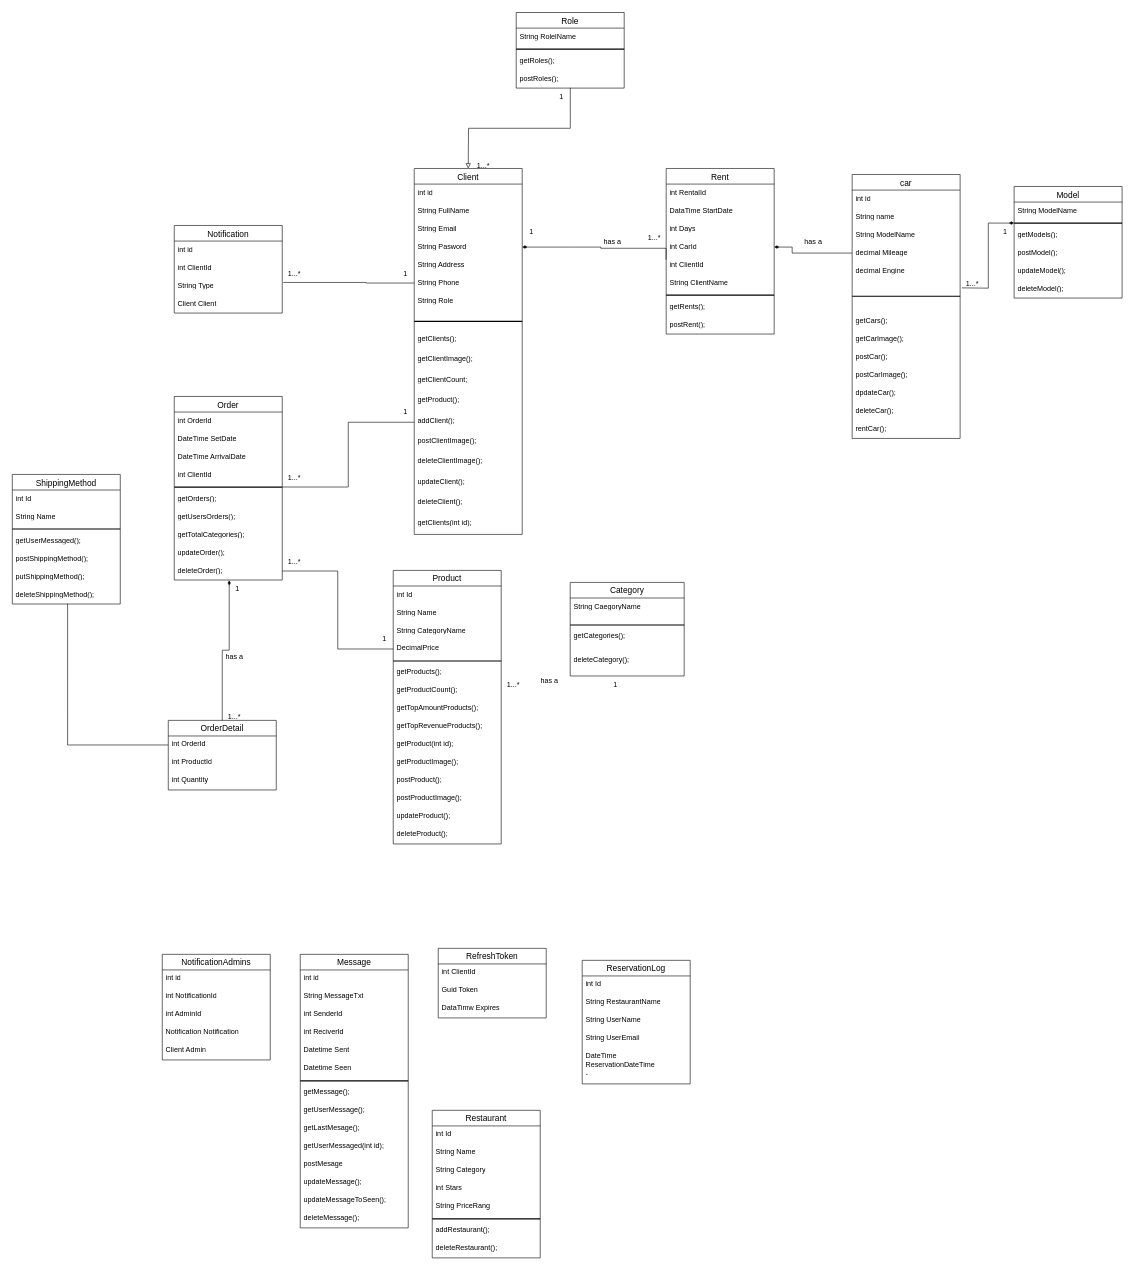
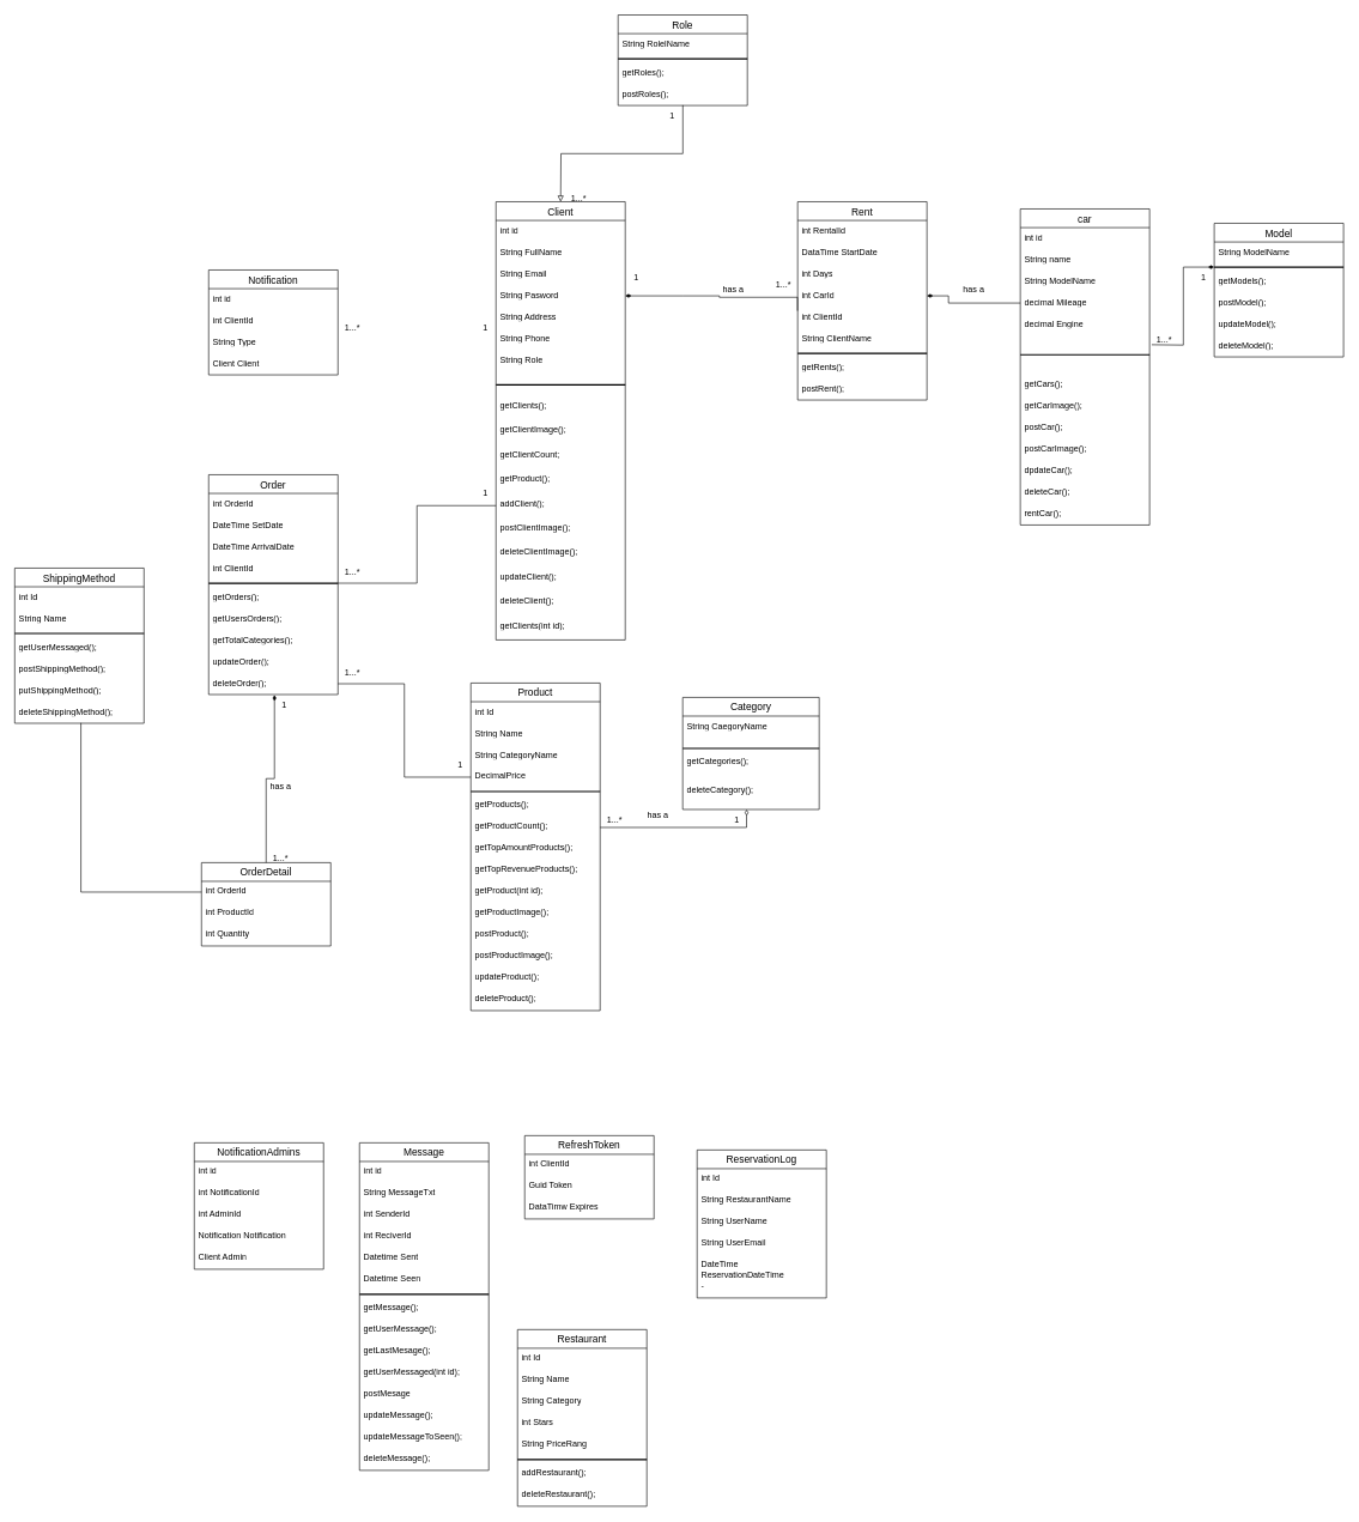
- <mxCell id="160" style="edgeStyle=orthogonalEdgeStyle;rounded=0;orthogonalLoop=1;jettySize=auto;html=1;endArrow=none;endFill=0;entryX=0;entryY=0.5;entryDx=0;entryDy=0;exitX=1.009;exitY=0.3;exitDx=0;exitDy=0;exitPerimeter=0;" edge="1" parent="1" source="66" target="27"><mxGeometry relative="1" as="geometry"><mxPoint x="420" y="190" as="sourcePoint" /><mxPoint x="630" y="278" as="targetPoint" /><Array as="points"><mxPoint x="610" y="470" /><mxPoint x="610" y="471" /></Array></mxGeometry></mxCell>
+ <mxCell id="169" style="edgeStyle=orthogonalEdgeStyle;rounded=0;orthogonalLoop=1;jettySize=auto;html=1;exitX=1;exitY=0.5;exitDx=0;exitDy=0;entryX=0.468;entryY=1;entryDx=0;entryDy=0;entryPerimeter=0;endArrow=diamondThin;endFill=0;" edge="1" parent="1" source="96" target="20"><mxGeometry relative="1" as="geometry" /></mxCell>
